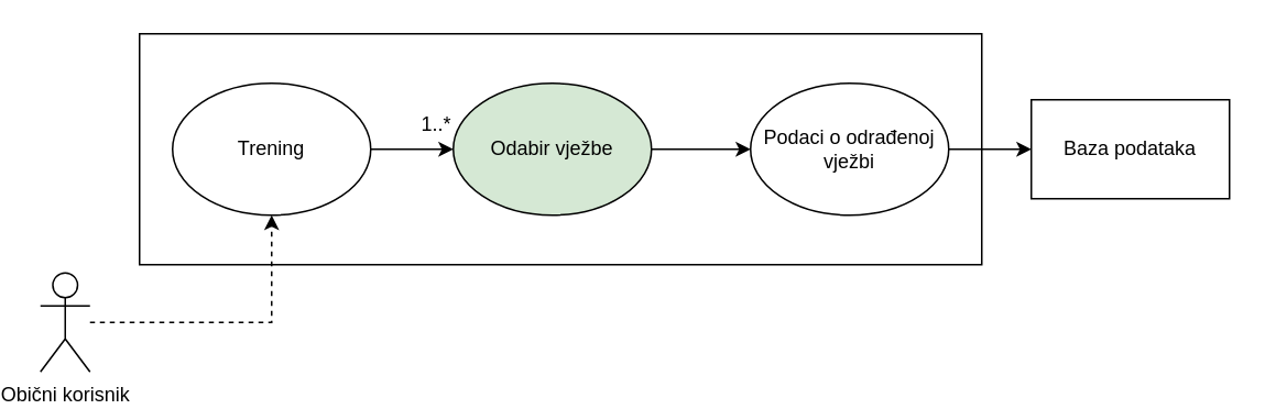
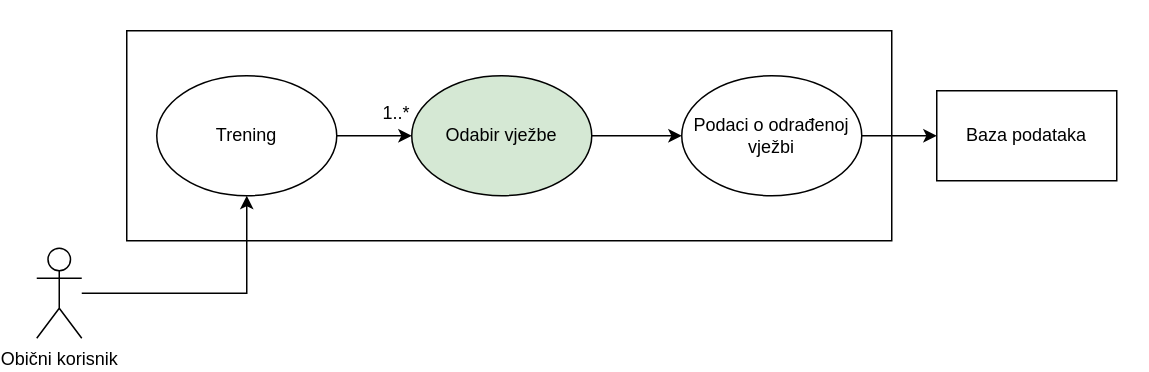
- <mxCell id="4" value="" style="edgeStyle=orthogonalEdgeStyle;rounded=0;orthogonalLoop=1;jettySize=auto;html=1;dashed=1;" edge="1" parent="1" source="5" target="13"><mxGeometry relative="1" as="geometry" /></mxCell>
+ <mxCell id="4" value="" style="edgeStyle=orthogonalEdgeStyle;rounded=0;orthogonalLoop=1;jettySize=auto;html=1;" edge="1" parent="1" source="5" target="13"><mxGeometry relative="1" as="geometry" /></mxCell>
